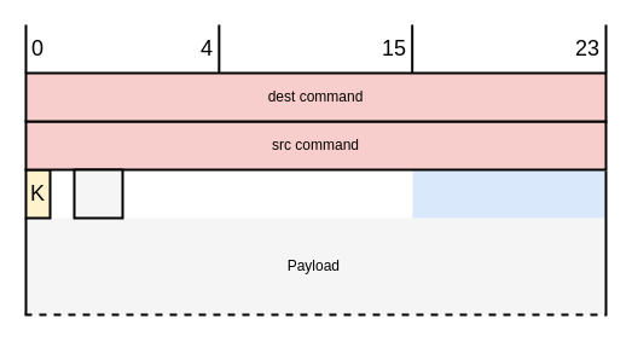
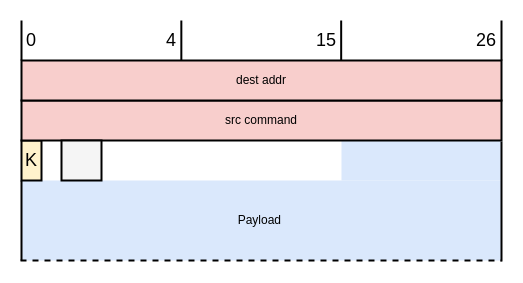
- <mxCell id="18" value="23" style="whiteSpace=wrap;html=1;fontSize=18;strokeWidth=2;fillColor=none;strokeColor=none;" vertex="1" parent="1"><mxGeometry x="471" y="20" width="30" height="40" as="geometry" /></mxCell>
+ <mxCell id="18" value="26" style="whiteSpace=wrap;html=1;fontSize=18;strokeWidth=2;fillColor=none;strokeColor=none;" vertex="1" parent="1"><mxGeometry x="471" y="20" width="30" height="40" as="geometry" /></mxCell>
- <mxCell id="6" value="dest command" style="whiteSpace=wrap;html=1;fillColor=#f8cecc;strokeWidth=2;" vertex="1" parent="1"><mxGeometry x="21" y="60" width="480" height="40" as="geometry" /></mxCell>
+ <mxCell id="6" value="dest addr" style="whiteSpace=wrap;html=1;fillColor=#f8cecc;strokeWidth=2;" vertex="1" parent="1"><mxGeometry x="21" y="60" width="480" height="40" as="geometry" /></mxCell>
- <mxCell id="2" value="Payload&amp;nbsp;" style="rounded=0;whiteSpace=wrap;html=1;strokeWidth=2;fillColor=#f5f5f5;strokeColor=none;" vertex="1" parent="1"><mxGeometry x="21" y="180" width="480" height="80" as="geometry" /></mxCell>
+ <mxCell id="2" value="Payload&amp;nbsp;" style="rounded=0;whiteSpace=wrap;html=1;strokeWidth=2;fillColor=#dae8fc;strokeColor=none;" vertex="1" parent="1"><mxGeometry x="21" y="180" width="480" height="80" as="geometry" /></mxCell>
